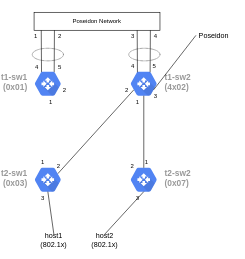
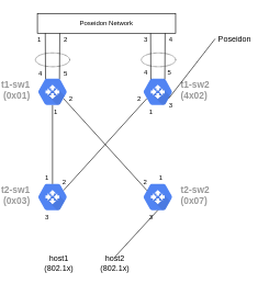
+ <mxCell id="7" style="edgeStyle=none;rounded=0;orthogonalLoop=1;jettySize=auto;html=1;exitX=0.5;exitY=0.84;exitDx=0;exitDy=0;exitPerimeter=0;entryX=0.5;entryY=0.16;entryDx=0;entryDy=0;entryPerimeter=0;endArrow=none;endFill=0;" edge="1" parent="1" source="29" target="4"><mxGeometry relative="1" as="geometry"><mxPoint x="81.5" y="159.195" as="sourcePoint" /><mxPoint x="225" y="289.36" as="targetPoint" /></mxGeometry></mxCell>
- <mxCell id="8" style="edgeStyle=none;rounded=0;orthogonalLoop=1;jettySize=auto;html=1;entryX=0.5;entryY=0.16;entryDx=0;entryDy=0;entryPerimeter=0;endArrow=none;endFill=0;exitX=0.5;exitY=0.84;exitDx=0;exitDy=0;exitPerimeter=0;" edge="1" parent="1" source="3" target="5"><mxGeometry relative="1" as="geometry"><mxPoint x="192" y="160" as="sourcePoint" /><mxPoint x="65" y="289.36" as="targetPoint" /></mxGeometry></mxCell>
+ <mxCell id="6" style="edgeStyle=none;rounded=0;orthogonalLoop=1;jettySize=auto;html=1;exitX=0.75;exitY=0.67;exitDx=0;exitDy=0;exitPerimeter=0;entryX=0.25;entryY=0.33;entryDx=0;entryDy=0;entryPerimeter=0;endArrow=none;endFill=0;" edge="1" parent="1" source="29" target="5"><mxGeometry relative="1" as="geometry"><mxPoint x="208.5" y="159.195" as="sourcePoint" /><mxPoint x="81.5" y="299.305" as="targetPoint" /></mxGeometry></mxCell>
- <mxCell id="11" style="edgeStyle=none;rounded=0;orthogonalLoop=1;jettySize=auto;html=1;exitX=0.5;exitY=0.84;exitDx=0;exitDy=0;exitPerimeter=0;entryX=0.5;entryY=0;entryDx=0;entryDy=0;endArrow=none;endFill=0;" edge="1" parent="1" source="4" target="9"><mxGeometry relative="1" as="geometry"><mxPoint x="65" y="169.14" as="sourcePoint" /><mxPoint x="65" y="289.36" as="targetPoint" /></mxGeometry></mxCell>
